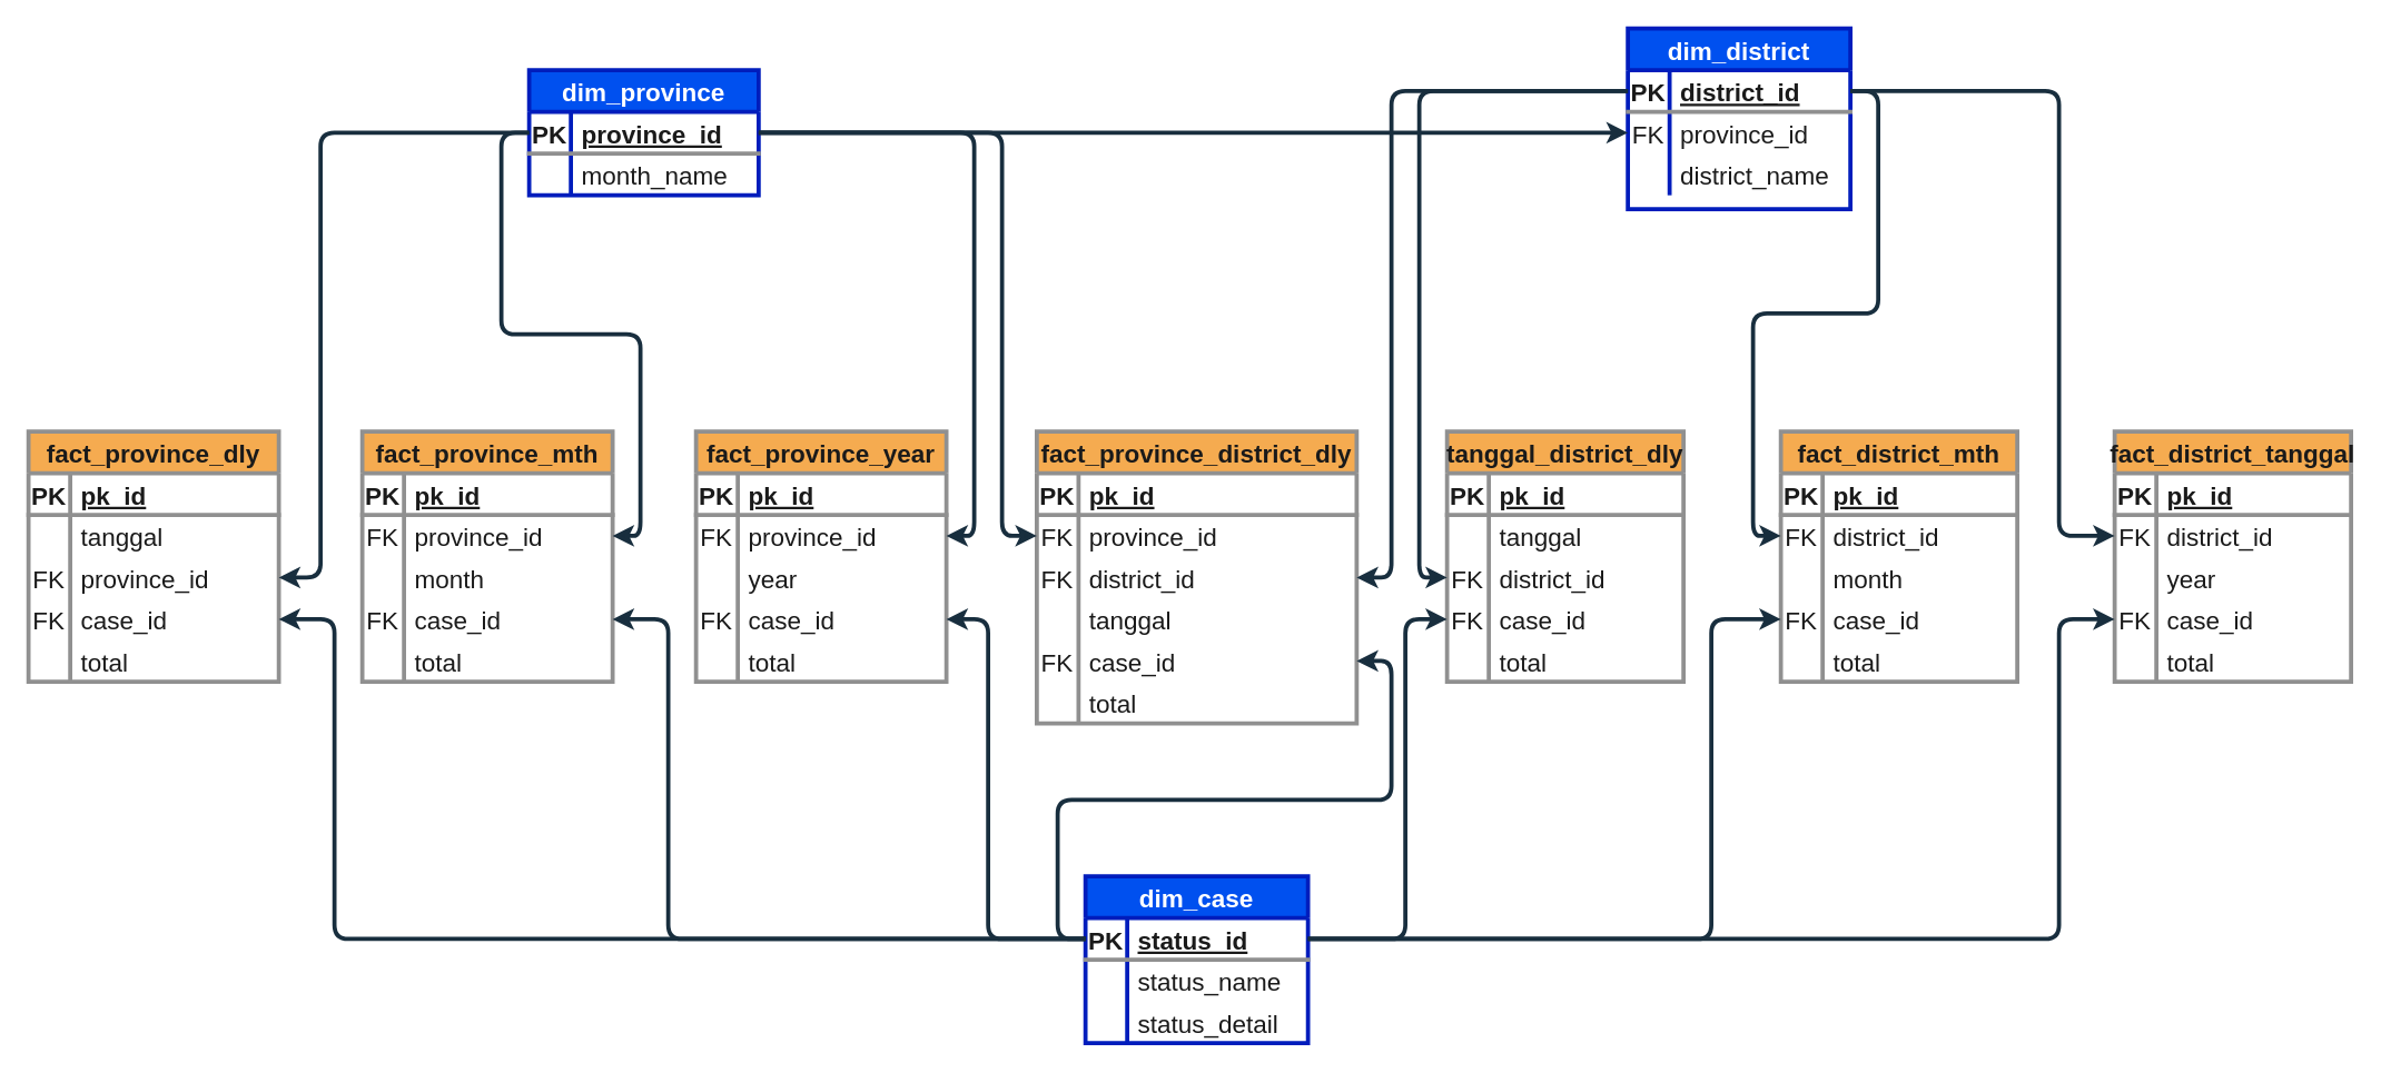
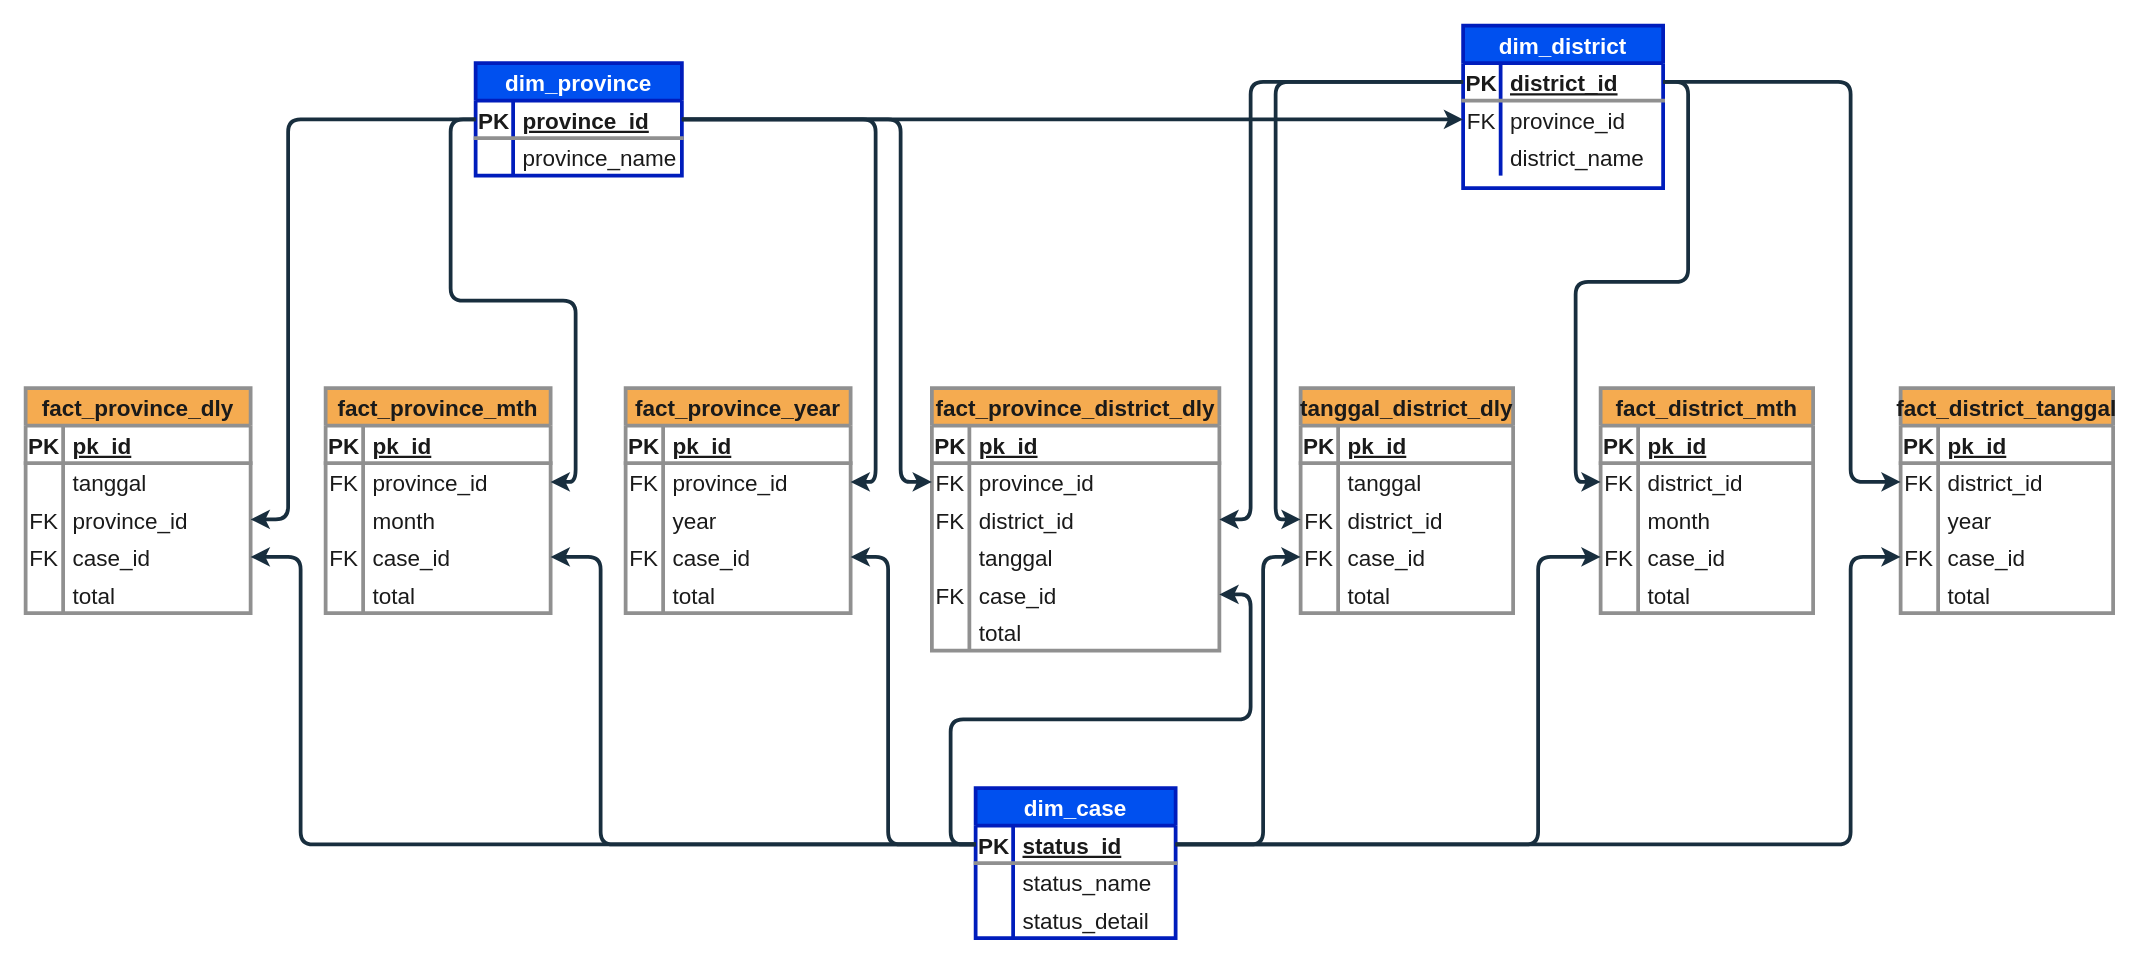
- <mxCell id="8" value="month_name" style="shape=partialRectangle;overflow=hidden;connectable=0;fillColor=none;top=0;left=0;bottom=0;right=0;align=left;spacingLeft=6;rounded=0;strokeColor=#909090;fontColor=#1A1A1A;fontSize=18;strokeWidth=3;" parent="6" vertex="1"><mxGeometry x="30" width="135" height="30" as="geometry"><mxRectangle width="135" height="30" as="alternateBounds" /></mxGeometry></mxCell>
+ <mxCell id="8" value="province_name" style="shape=partialRectangle;overflow=hidden;connectable=0;fillColor=none;top=0;left=0;bottom=0;right=0;align=left;spacingLeft=6;rounded=0;strokeColor=#909090;fontColor=#1A1A1A;fontSize=18;strokeWidth=3;" parent="6" vertex="1"><mxGeometry x="30" width="135" height="30" as="geometry"><mxRectangle width="135" height="30" as="alternateBounds" /></mxGeometry></mxCell>
